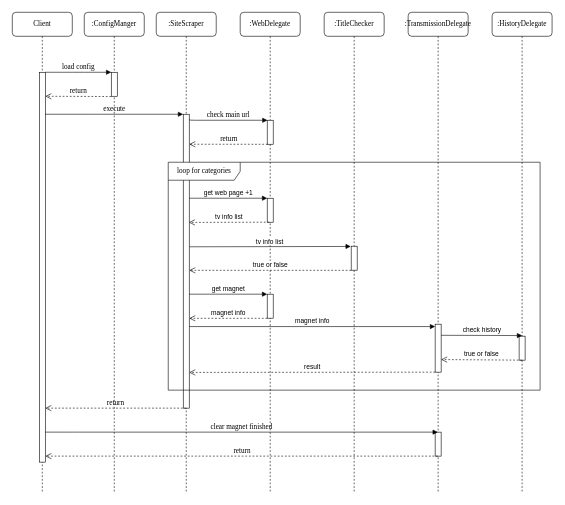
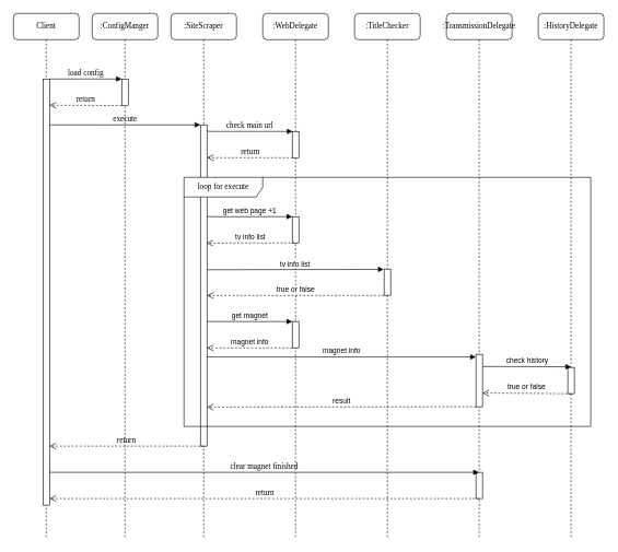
- <mxCell id="37" value="loop for categories" style="shape=umlFrame;whiteSpace=wrap;html=1;fontFamily=Garamond;width=120;height=30;" parent="1" vertex="1"><mxGeometry x="280" y="270" width="620" height="380" as="geometry" /></mxCell>
+ <mxCell id="37" value="loop for execute" style="shape=umlFrame;whiteSpace=wrap;html=1;fontFamily=Garamond;width=120;height=30;" parent="1" vertex="1"><mxGeometry x="280" y="270" width="620" height="380" as="geometry" /></mxCell>
